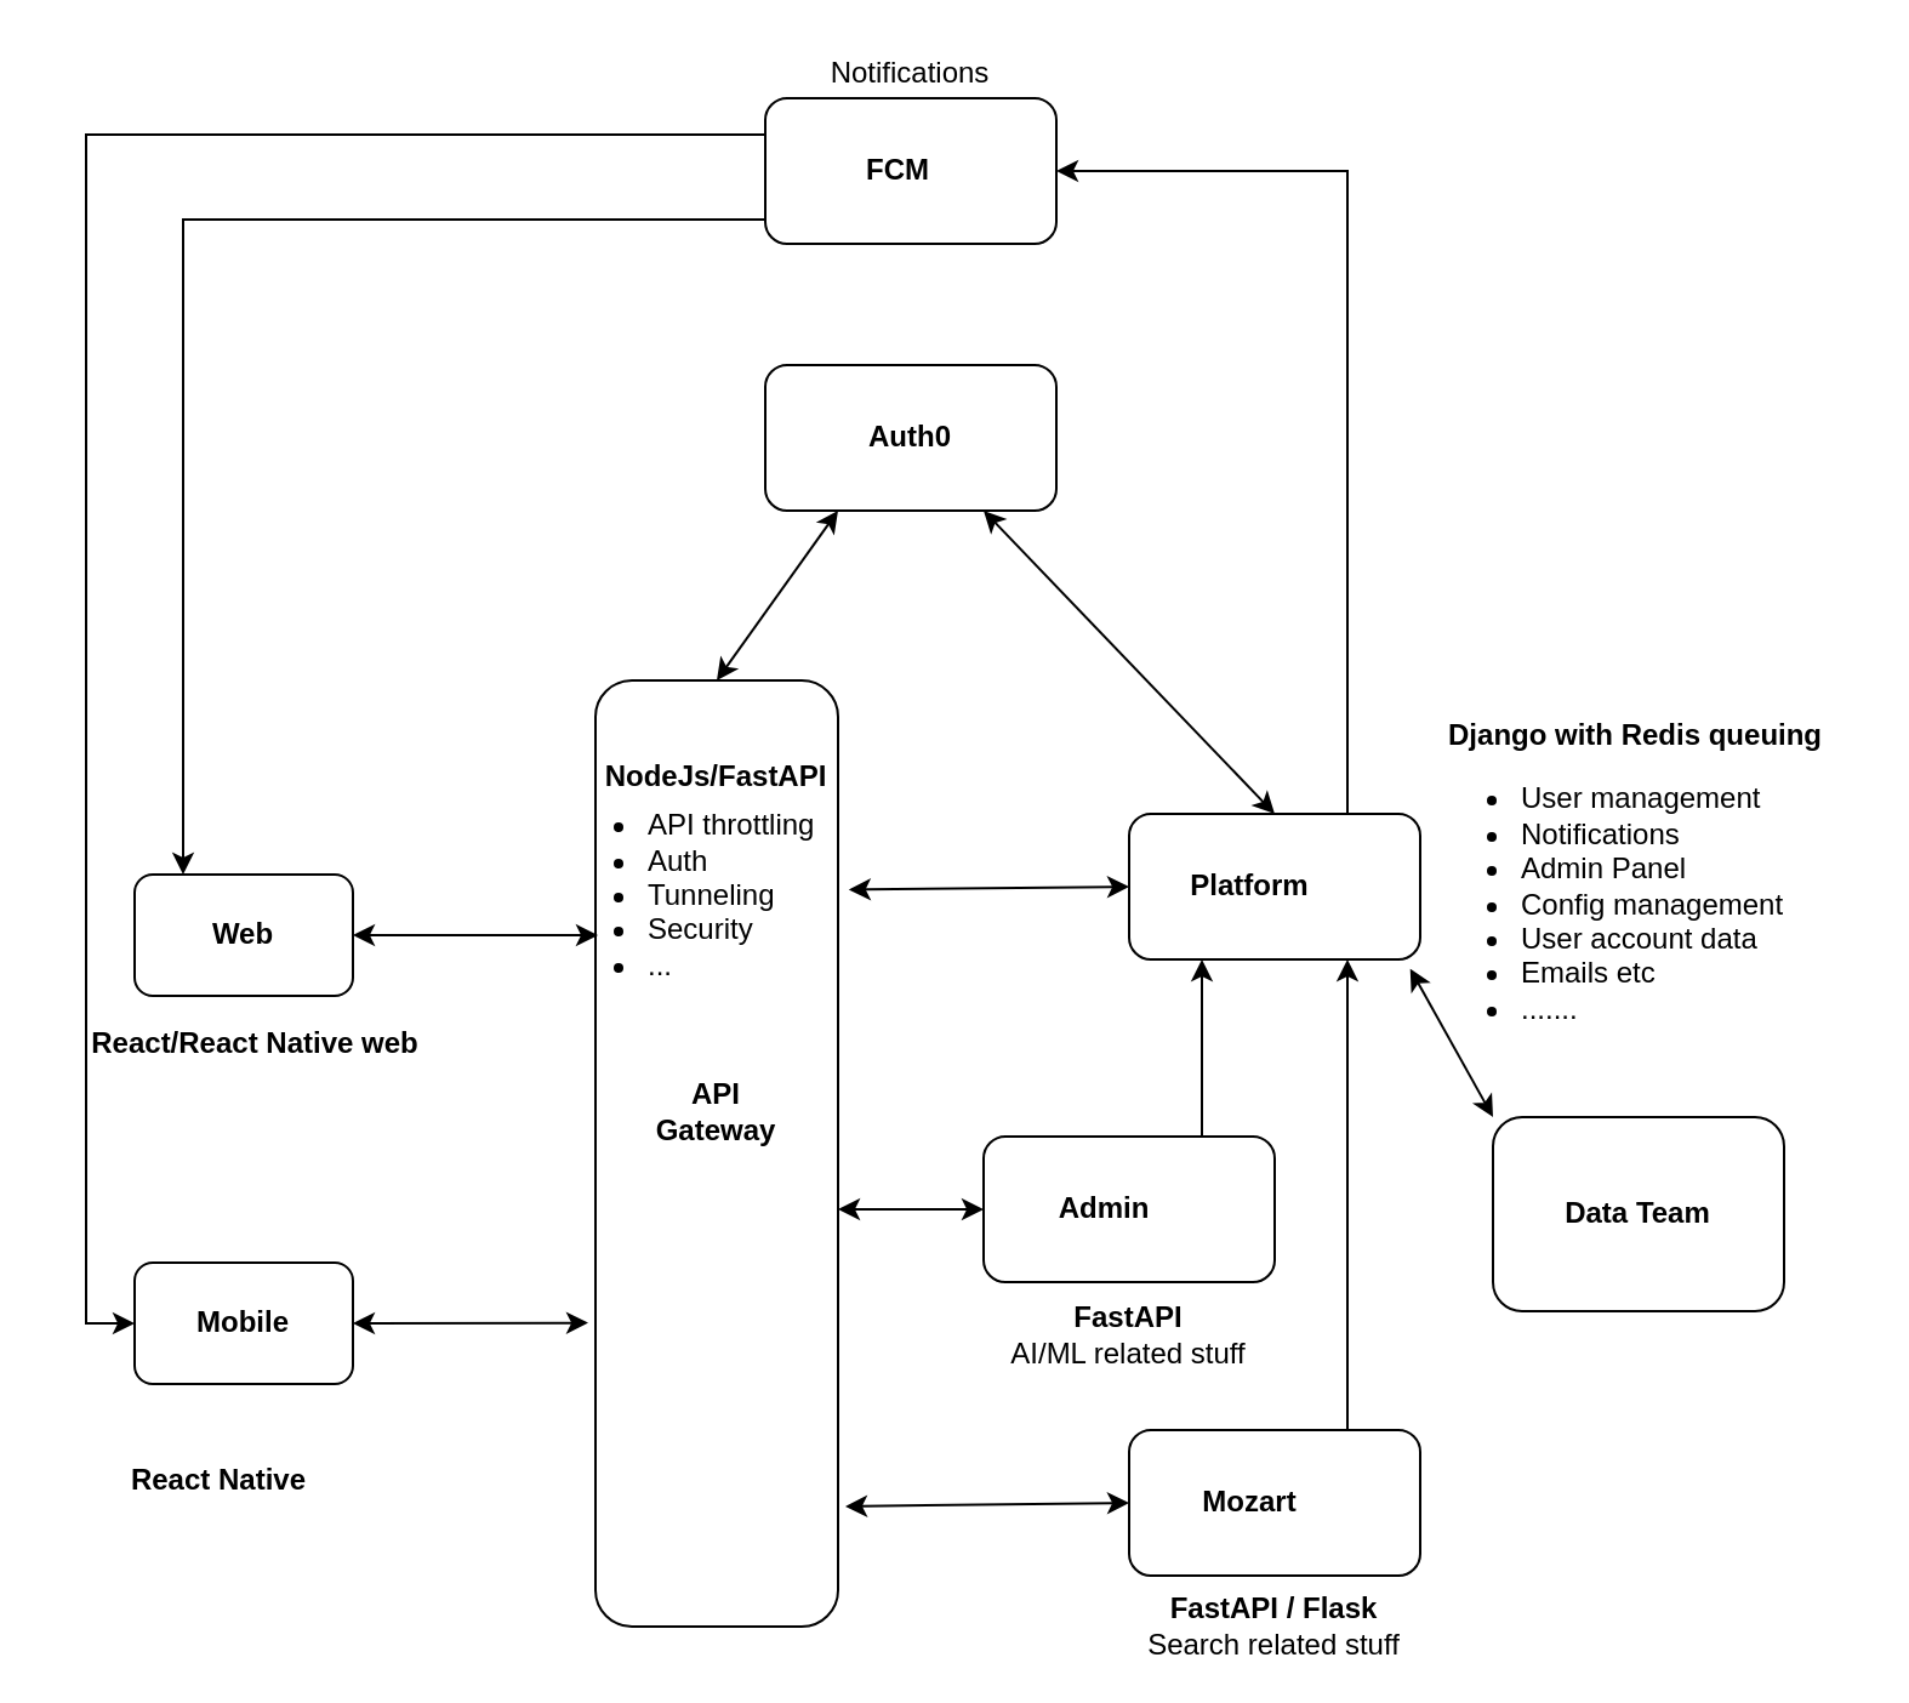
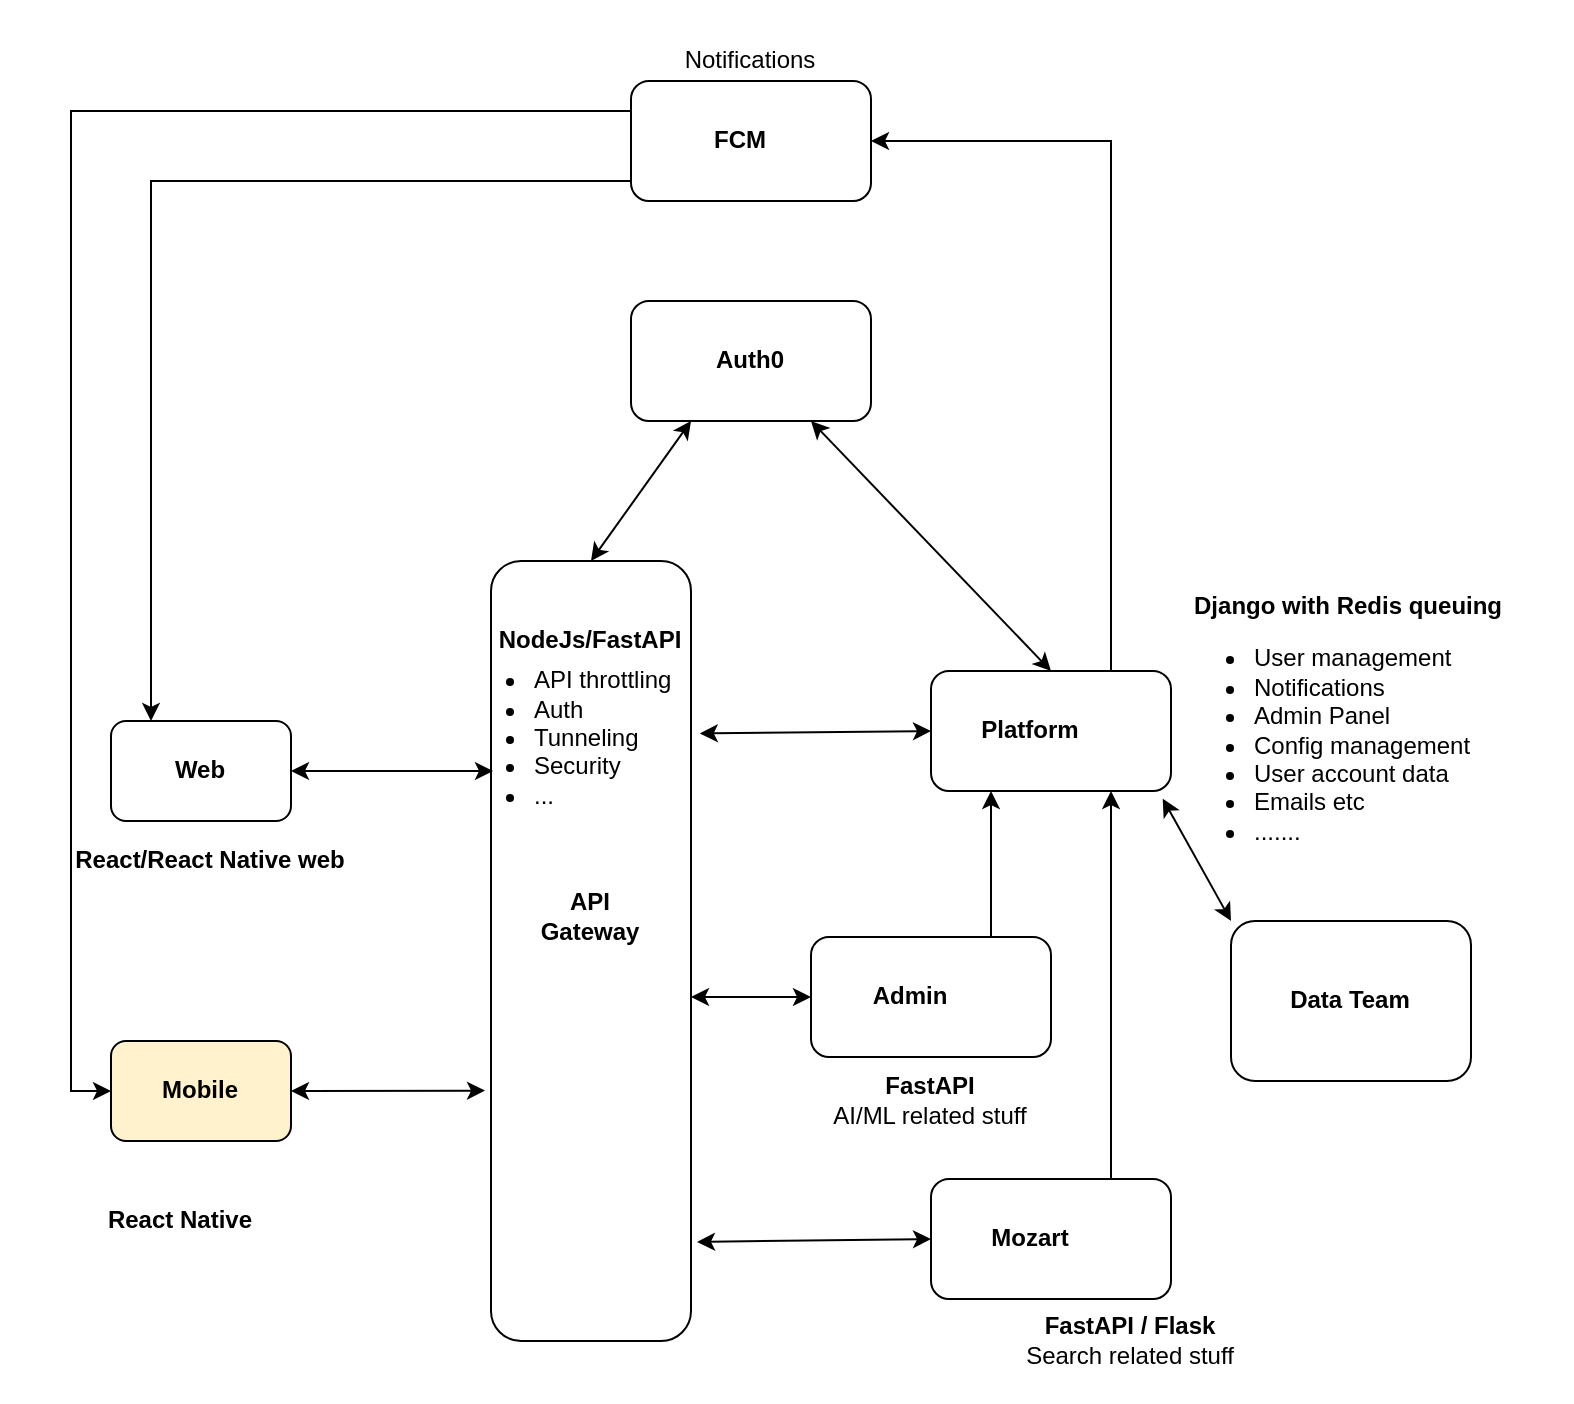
- <mxCell id="4" value="Mobile" style="rounded=1;whiteSpace=wrap;html=1;fontStyle=1" vertex="1" parent="1"><mxGeometry x="55" y="520" width="90" height="50" as="geometry" /></mxCell>
+ <mxCell id="4" value="Mobile" style="rounded=1;whiteSpace=wrap;html=1;fontStyle=1;fillColor=#fff2cc;" vertex="1" parent="1"><mxGeometry x="55" y="520" width="90" height="50" as="geometry" /></mxCell>
- <mxCell id="32" value="&lt;b&gt;FastAPI / Flask&lt;/b&gt;&lt;br&gt;&lt;div&gt;Search related stuff&lt;/div&gt;" style="text;html=1;strokeColor=none;fillColor=none;align=center;verticalAlign=middle;whiteSpace=wrap;rounded=0;" vertex="1" parent="1"><mxGeometry x="465" y="660" width="120" height="20" as="geometry" /></mxCell>
+ <mxCell id="32" value="&lt;b&gt;FastAPI / Flask&lt;/b&gt;&lt;br&gt;&lt;div&gt;Search related stuff&lt;/div&gt;" style="text;html=1;strokeColor=none;fillColor=none;align=center;verticalAlign=middle;whiteSpace=wrap;rounded=0;" vertex="1" parent="1"><mxGeometry x="505" y="660" width="120" height="20" as="geometry" /></mxCell>
